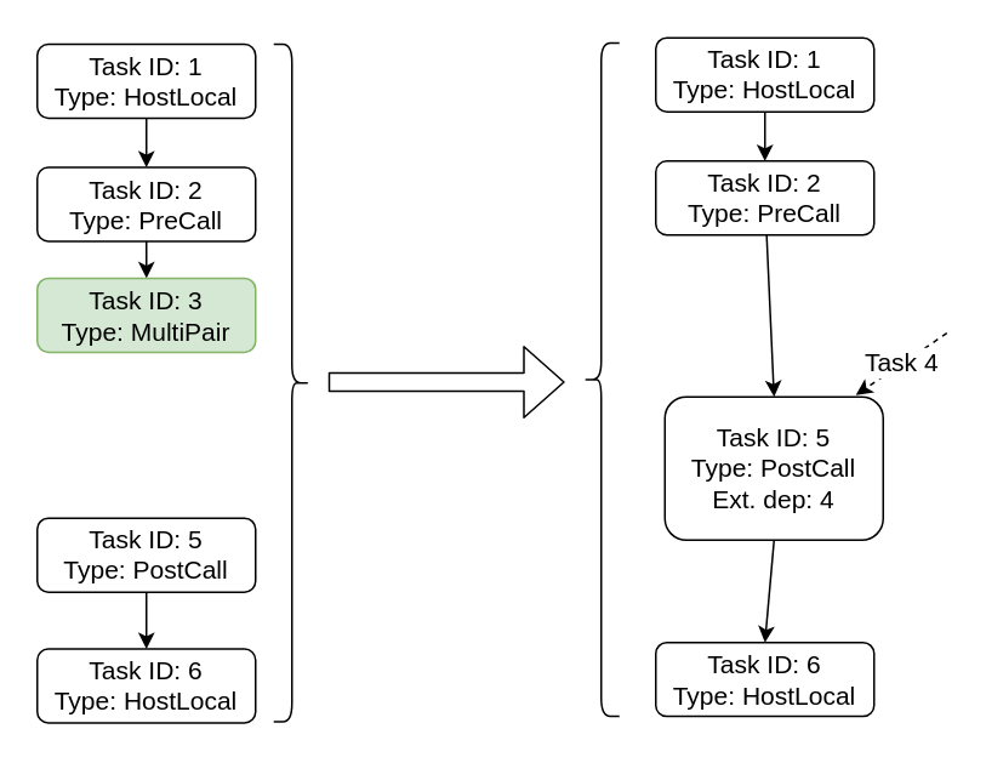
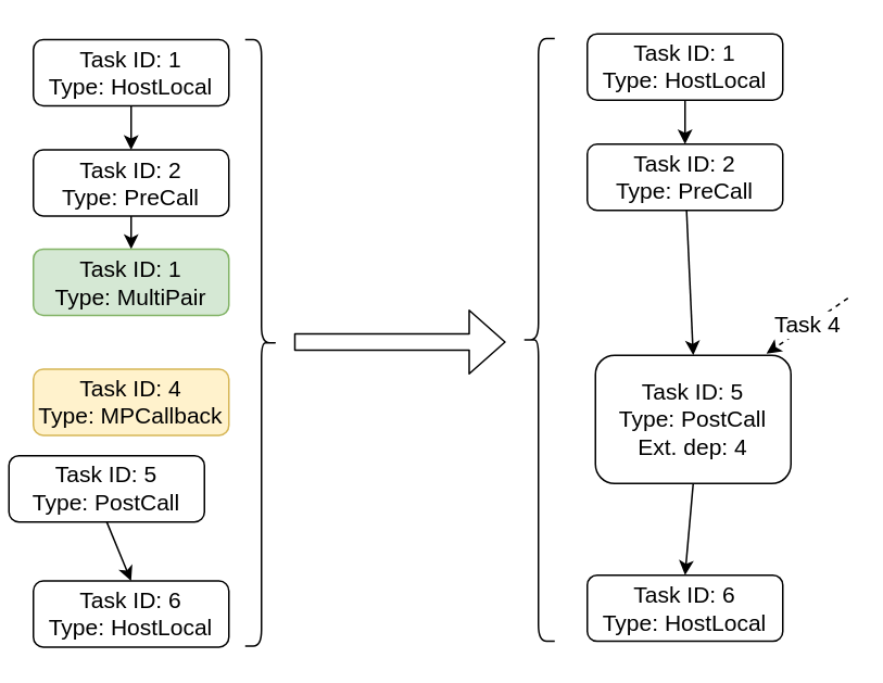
- <mxCell id="8" value="Task ID: 3&lt;br style=&quot;font-size: 14px;&quot;&gt;Type: MultiPair" style="rounded=1;whiteSpace=wrap;html=1;fontSize=14;container=0;fillColor=#d5e8d4;strokeColor=#82b366;" parent="1" vertex="1"><mxGeometry x="20" y="152.308" width="120" height="40.615" as="geometry" /></mxCell>
+ <mxCell id="8" value="Task ID: 1&lt;br style=&quot;font-size: 14px;&quot;&gt;Type: MultiPair" style="rounded=1;whiteSpace=wrap;html=1;fontSize=14;container=0;fillColor=#d5e8d4;strokeColor=#82b366;" parent="1" vertex="1"><mxGeometry x="20" y="152.308" width="120" height="40.615" as="geometry" /></mxCell>
+ <mxCell id="9" value="Task ID: 4&lt;br style=&quot;font-size: 14px;&quot;&gt;Type: MPCallback" style="rounded=1;whiteSpace=wrap;html=1;fontSize=14;container=0;fillColor=#fff2cc;strokeColor=#d6b656;" parent="1" vertex="1"><mxGeometry x="20" y="226.002" width="120" height="40.615" as="geometry" /></mxCell>
- <mxCell id="5" value="Task ID: 5&lt;br&gt;Type: PostCall" style="rounded=1;whiteSpace=wrap;html=1;fontSize=14;container=0;" parent="1" vertex="1"><mxGeometry x="20" y="284.155" width="120" height="40.615" as="geometry" /></mxCell>
+ <mxCell id="5" value="Task ID: 5&lt;br&gt;Type: PostCall" style="rounded=1;whiteSpace=wrap;html=1;fontSize=14;container=0;" parent="1" vertex="1"><mxGeometry x="5" y="279.155" width="120" height="40.615" as="geometry" /></mxCell>
